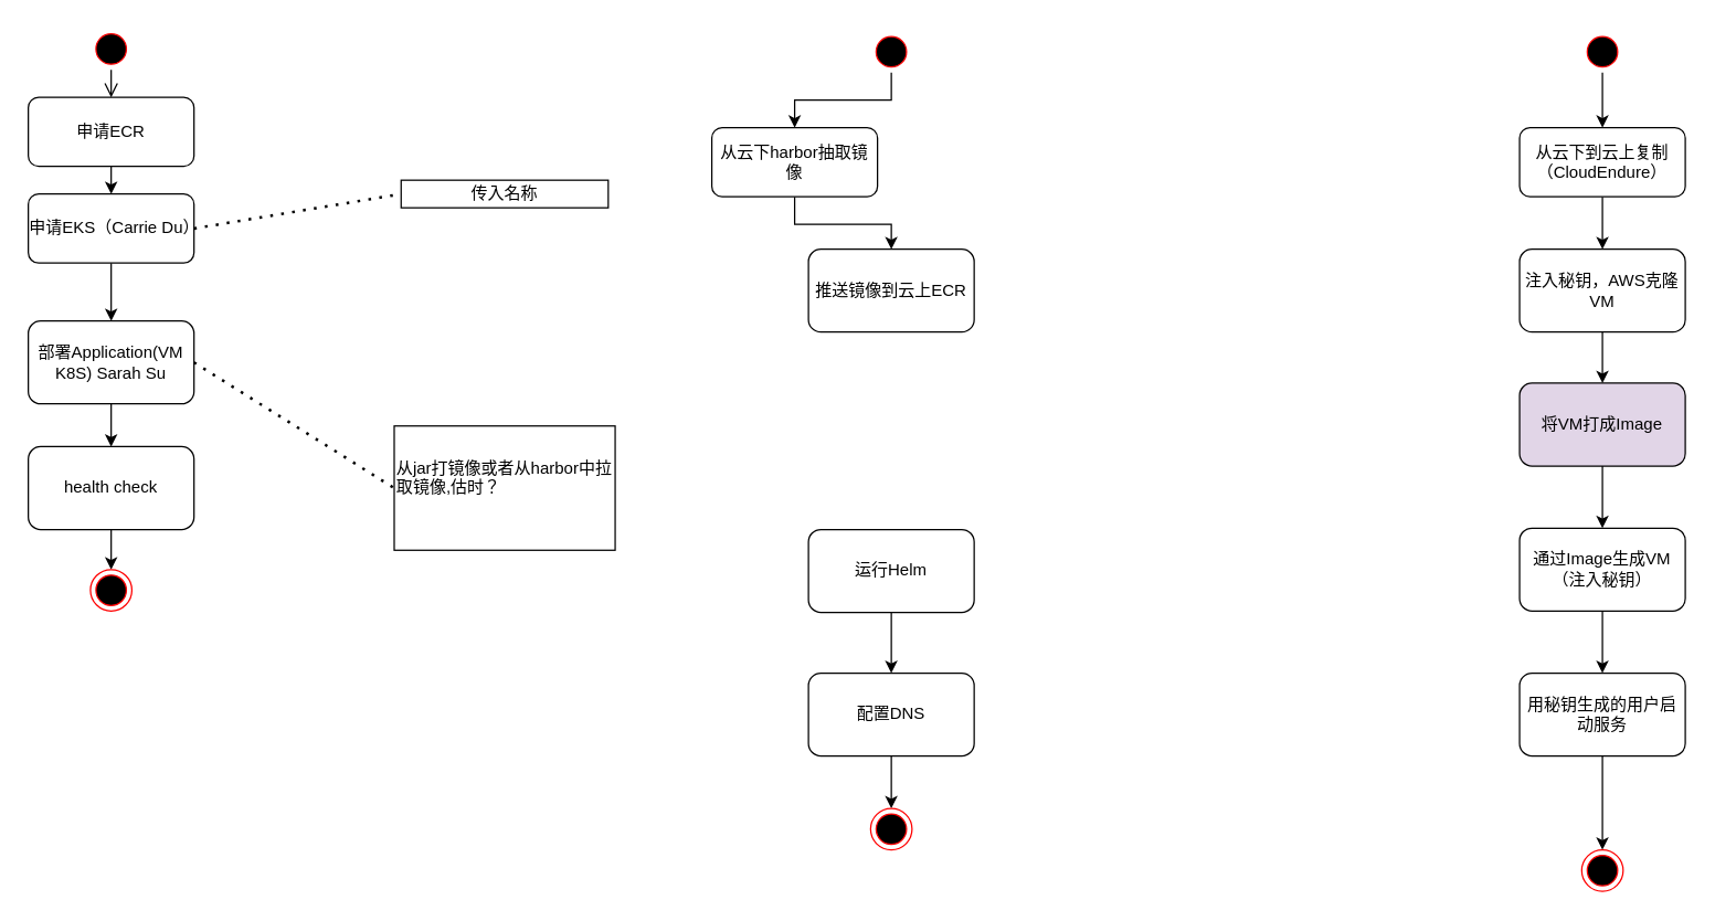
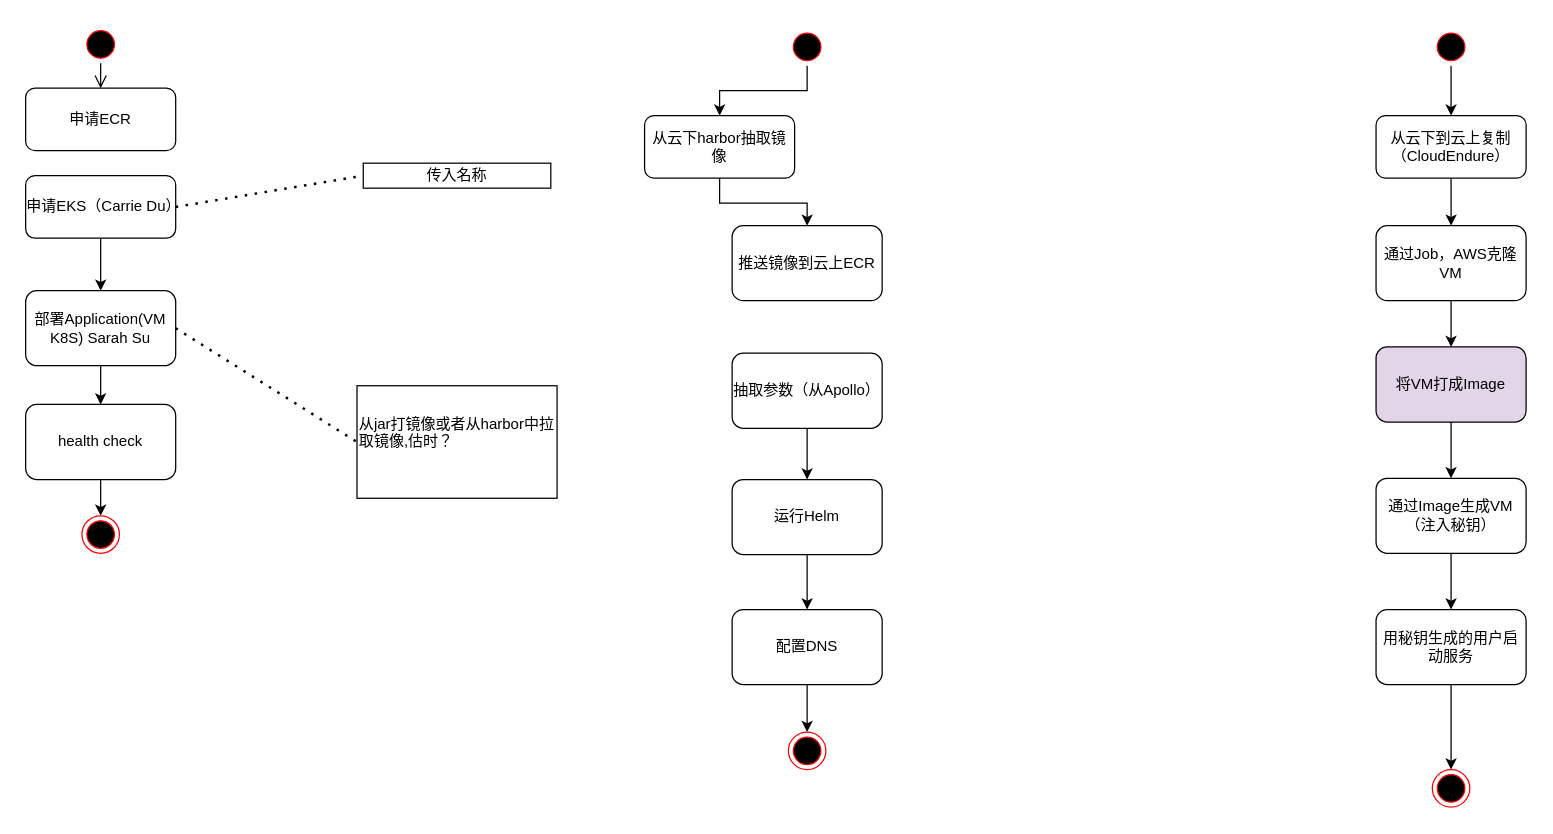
- <mxCell id="13" style="edgeStyle=orthogonalEdgeStyle;rounded=0;orthogonalLoop=1;jettySize=auto;html=1;exitX=0.5;exitY=1;exitDx=0;exitDy=0;entryX=0.5;entryY=0;entryDx=0;entryDy=0;strokeColor=#000000;" parent="1" source="14" target="5" edge="1"><mxGeometry relative="1" as="geometry" /></mxCell>
- <mxCell id="39" value="注入秘钥，AWS克隆VM" style="whiteSpace=wrap;html=1;rounded=1;" parent="1" vertex="1"><mxGeometry x="1100" y="180" width="120" height="60" as="geometry" /></mxCell>
+ <mxCell id="39" value="通过Job，AWS克隆VM" style="whiteSpace=wrap;html=1;rounded=1;" parent="1" vertex="1"><mxGeometry x="1100" y="180" width="120" height="60" as="geometry" /></mxCell>
+ <mxCell id="22" value="抽取参数（从Apollo）" style="whiteSpace=wrap;html=1;rounded=1;" parent="1" vertex="1"><mxGeometry x="585" y="282" width="120" height="60" as="geometry" /></mxCell>
+ <mxCell id="21" value="" style="edgeStyle=orthogonalEdgeStyle;rounded=0;orthogonalLoop=1;jettySize=auto;html=1;strokeColor=#000000;" parent="1" source="22" target="25" edge="1"><mxGeometry relative="1" as="geometry" /></mxCell>
